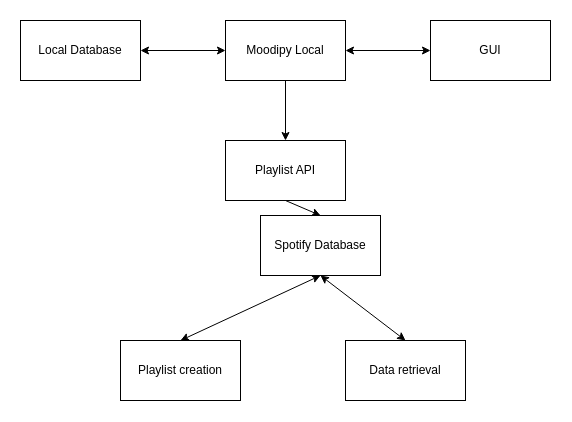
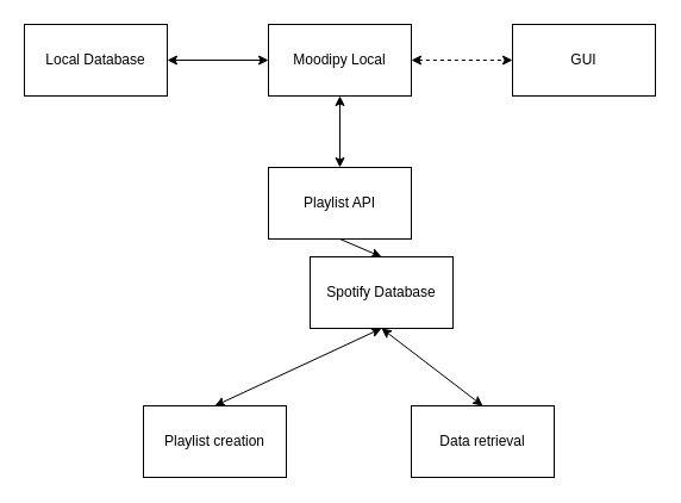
- <mxCell id="6" value="" style="endArrow=classic;startArrow=classic;html=1;entryX=0;entryY=0.5;entryDx=0;entryDy=0;exitX=1;exitY=0.5;exitDx=0;exitDy=0;" parent="1" source="2" target="3" edge="1"><mxGeometry width="50" height="50" relative="1" as="geometry"><mxPoint x="300" y="70" as="sourcePoint" /><mxPoint x="350" y="20" as="targetPoint" /></mxGeometry></mxCell>
+ <mxCell id="6" value="" style="endArrow=classic;startArrow=classic;html=1;entryX=0;entryY=0.5;entryDx=0;entryDy=0;exitX=1;exitY=0.5;exitDx=0;exitDy=0;dashed=1;" parent="1" source="2" target="3" edge="1"><mxGeometry width="50" height="50" relative="1" as="geometry"><mxPoint x="300" y="70" as="sourcePoint" /><mxPoint x="350" y="20" as="targetPoint" /></mxGeometry></mxCell>
- <mxCell id="8" value="" style="endArrow=none;startArrow=classic;html=1;entryX=0.5;entryY=1;entryDx=0;entryDy=0;exitX=0.5;exitY=0;exitDx=0;exitDy=0;" parent="1" source="5" target="2" edge="1"><mxGeometry width="50" height="50" relative="1" as="geometry"><mxPoint x="300" y="70" as="sourcePoint" /><mxPoint x="350" y="20" as="targetPoint" /></mxGeometry></mxCell>
+ <mxCell id="8" value="" style="endArrow=classic;startArrow=classic;html=1;entryX=0.5;entryY=1;entryDx=0;entryDy=0;exitX=0.5;exitY=0;exitDx=0;exitDy=0;" parent="1" source="5" target="2" edge="1"><mxGeometry width="50" height="50" relative="1" as="geometry"><mxPoint x="300" y="70" as="sourcePoint" /><mxPoint x="350" y="20" as="targetPoint" /></mxGeometry></mxCell>
